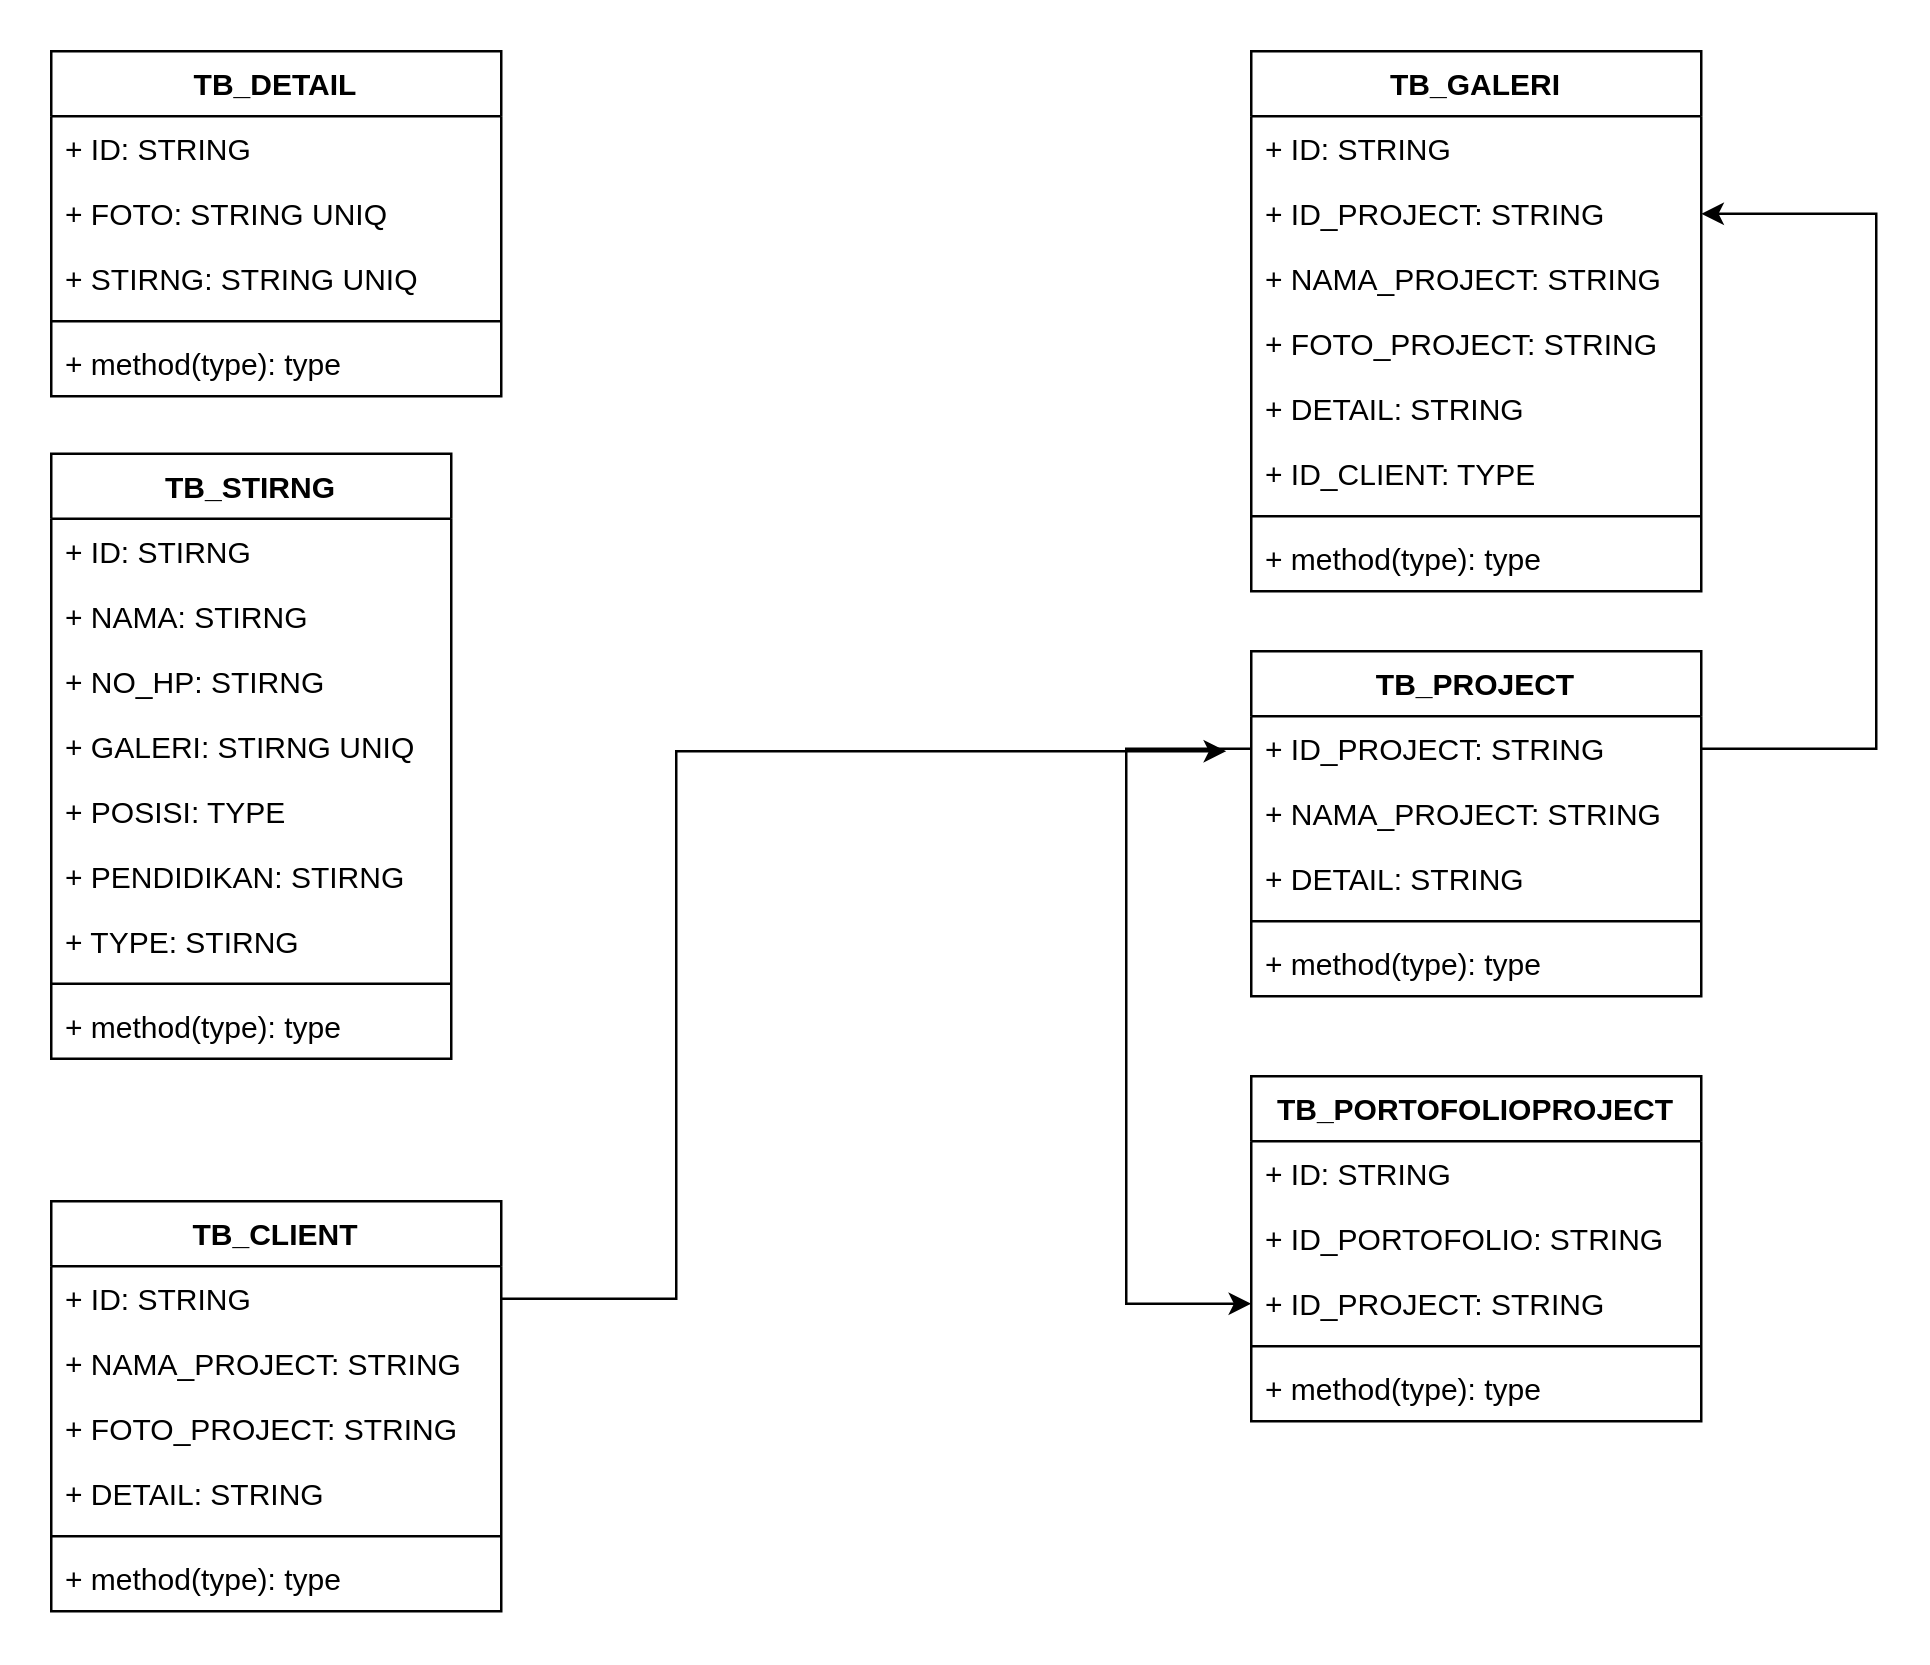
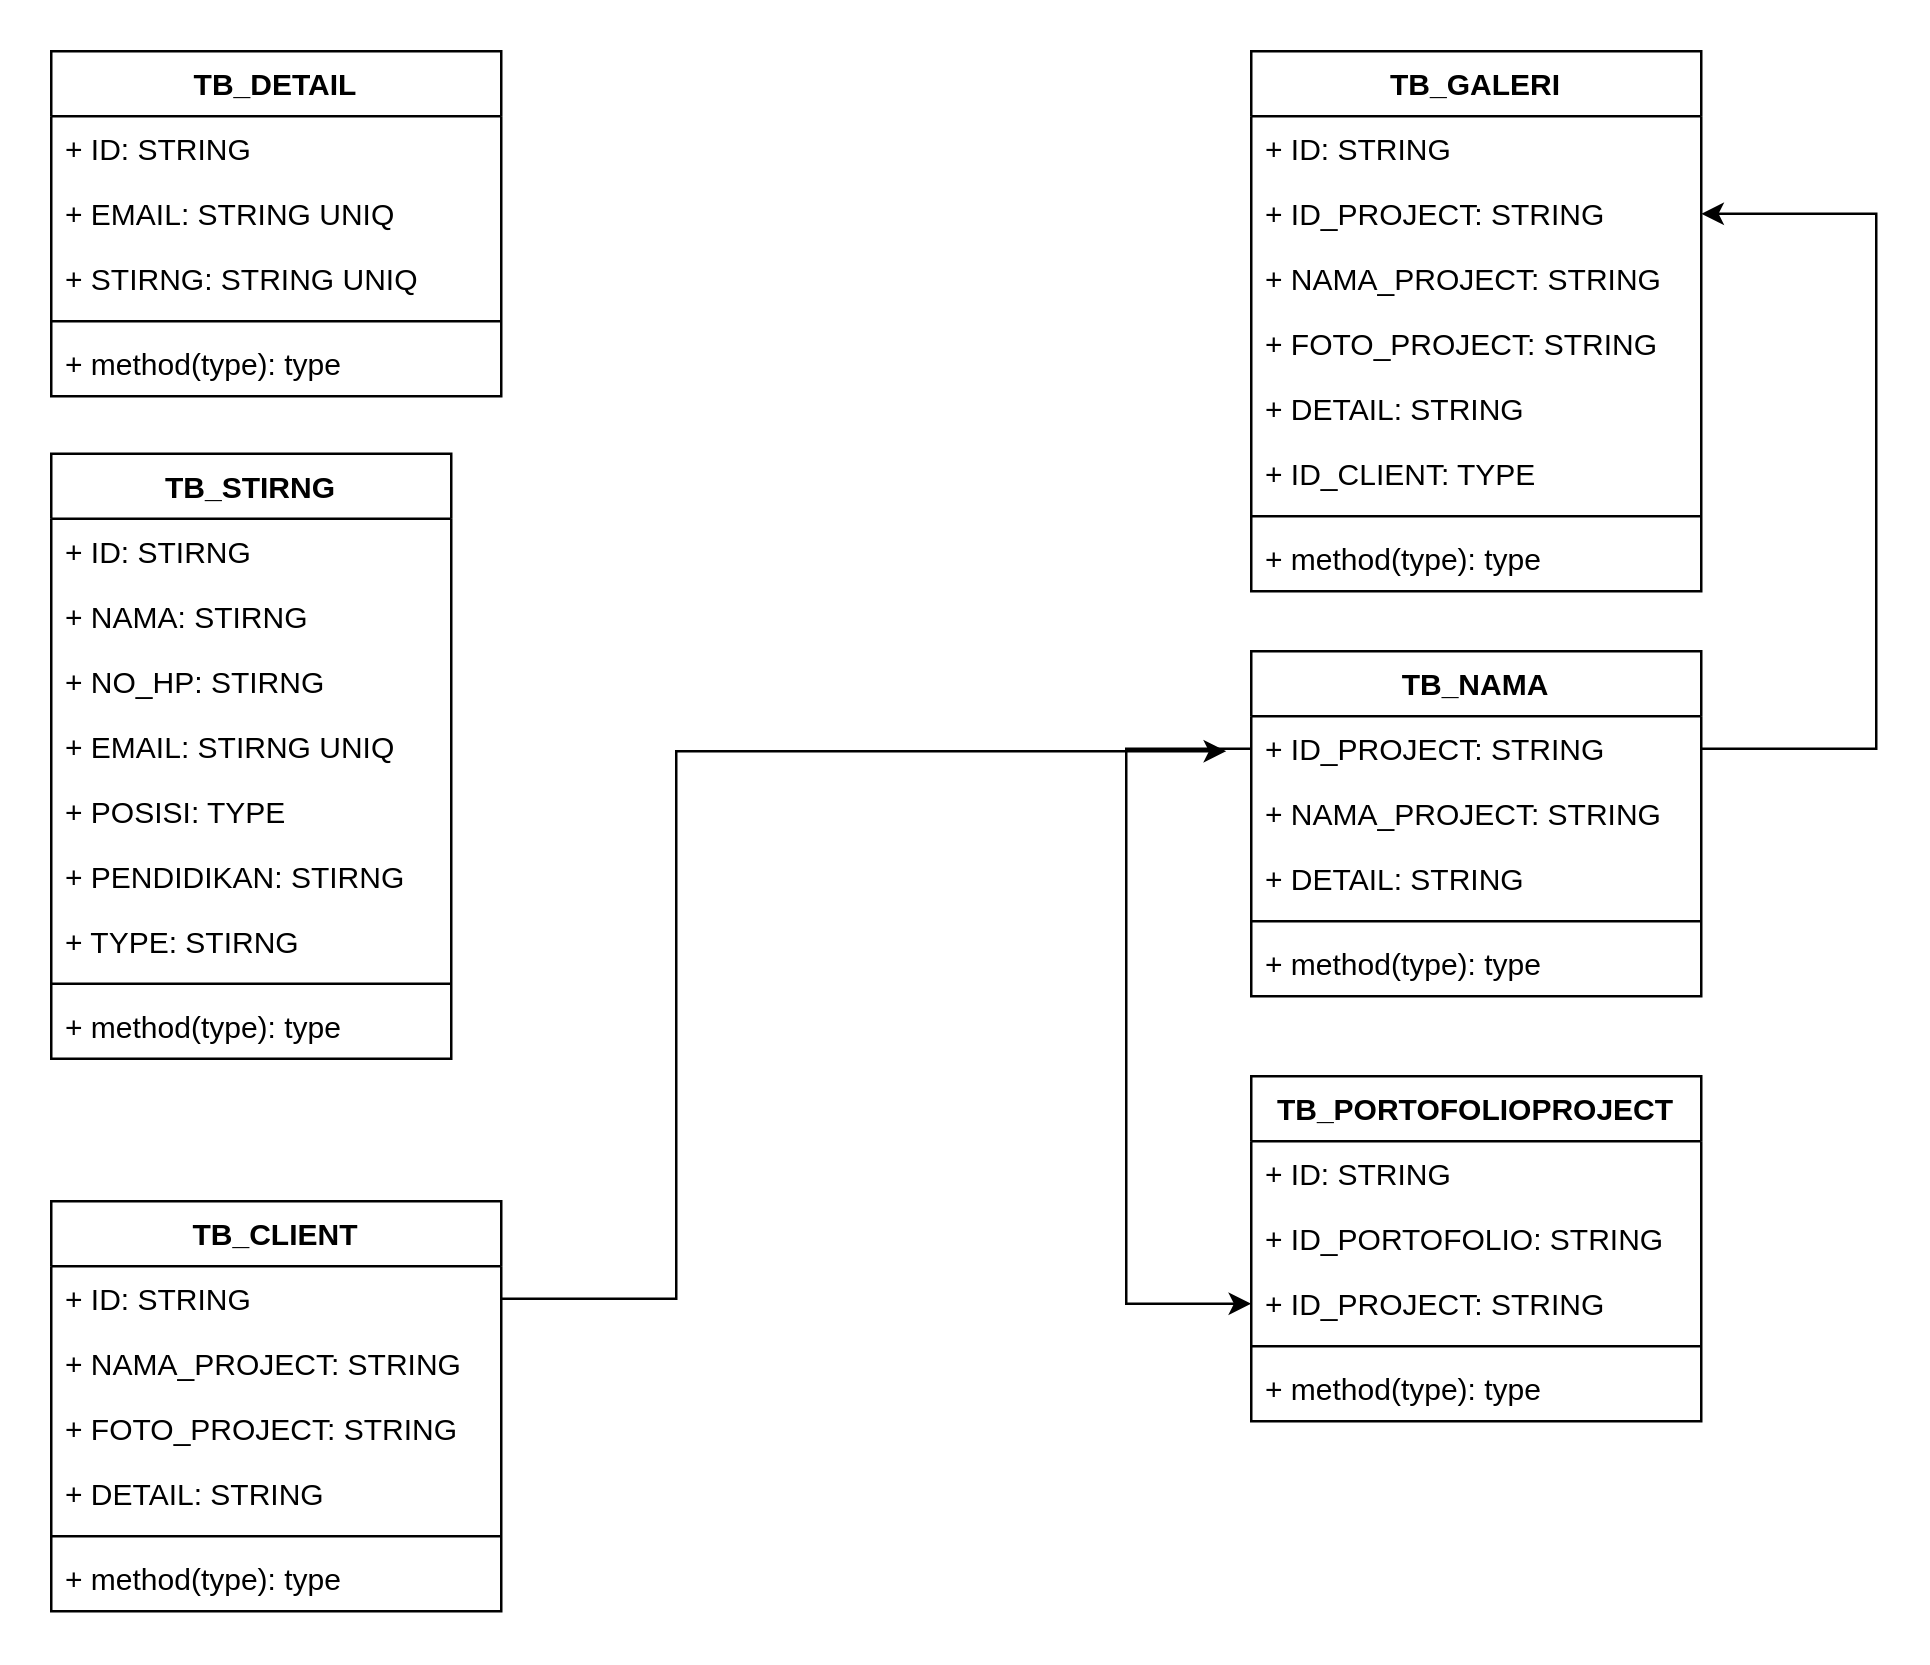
- <mxCell id="14" value="+ FOTO: STRING UNIQ" style="text;strokeColor=none;fillColor=none;align=left;verticalAlign=top;spacingLeft=4;spacingRight=4;overflow=hidden;rotatable=0;points=[[0,0.5],[1,0.5]];portConstraint=eastwest;" vertex="1" parent="12"><mxGeometry y="52" width="180" height="26" as="geometry" /></mxCell>
+ <mxCell id="14" value="+ EMAIL: STRING UNIQ" style="text;strokeColor=none;fillColor=none;align=left;verticalAlign=top;spacingLeft=4;spacingRight=4;overflow=hidden;rotatable=0;points=[[0,0.5],[1,0.5]];portConstraint=eastwest;" vertex="1" parent="12"><mxGeometry y="52" width="180" height="26" as="geometry" /></mxCell>
- <mxCell id="34" value="TB_PROJECT" style="swimlane;fontStyle=1;align=center;verticalAlign=top;childLayout=stackLayout;horizontal=1;startSize=26;horizontalStack=0;resizeParent=1;resizeParentMax=0;resizeLast=0;collapsible=1;marginBottom=0;" vertex="1" parent="1"><mxGeometry x="500" y="260" width="180" height="138" as="geometry" /></mxCell>
+ <mxCell id="34" value="TB_NAMA" style="swimlane;fontStyle=1;align=center;verticalAlign=top;childLayout=stackLayout;horizontal=1;startSize=26;horizontalStack=0;resizeParent=1;resizeParentMax=0;resizeLast=0;collapsible=1;marginBottom=0;" vertex="1" parent="1"><mxGeometry x="500" y="260" width="180" height="138" as="geometry" /></mxCell>
- <mxCell id="6" value="+ GALERI: STIRNG UNIQ&#10;" style="text;strokeColor=none;fillColor=none;align=left;verticalAlign=top;spacingLeft=4;spacingRight=4;overflow=hidden;rotatable=0;points=[[0,0.5],[1,0.5]];portConstraint=eastwest;" vertex="1" parent="2"><mxGeometry y="104" width="160" height="26" as="geometry" /></mxCell>
+ <mxCell id="6" value="+ EMAIL: STIRNG UNIQ&#10;" style="text;strokeColor=none;fillColor=none;align=left;verticalAlign=top;spacingLeft=4;spacingRight=4;overflow=hidden;rotatable=0;points=[[0,0.5],[1,0.5]];portConstraint=eastwest;" vertex="1" parent="2"><mxGeometry y="104" width="160" height="26" as="geometry" /></mxCell>
